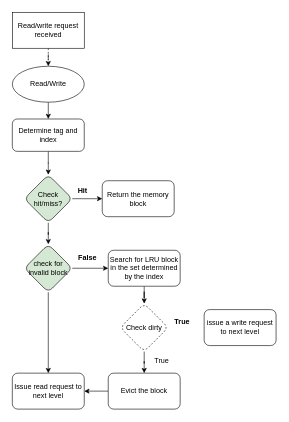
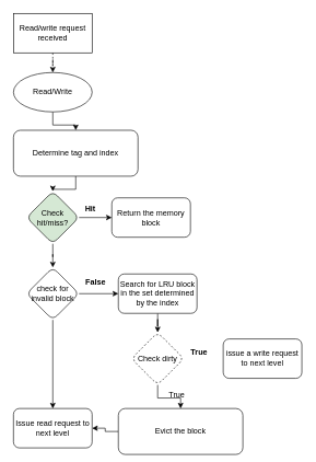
- <mxCell id="18" value="Determine tag and index" style="rounded=1;whiteSpace=wrap;html=1;" vertex="1" parent="1"><mxGeometry x="20" y="198" width="120" height="54" as="geometry" /></mxCell>
+ <mxCell id="18" value="Determine tag and index" style="rounded=1;whiteSpace=wrap;html=1;" vertex="1" parent="1"><mxGeometry x="20" y="198" width="190" height="70" as="geometry" /></mxCell>
- <mxCell id="13" value="check for invalid block" style="rhombus;whiteSpace=wrap;html=1;rounded=1;fillColor=#d5e8d4;" vertex="1" parent="1"><mxGeometry x="40" y="407" width="80" height="80" as="geometry" /></mxCell>
+ <mxCell id="13" value="check for invalid block" style="rhombus;whiteSpace=wrap;html=1;rounded=1;" vertex="1" parent="1"><mxGeometry x="40" y="407" width="80" height="80" as="geometry" /></mxCell>
- <mxCell id="22" value="Evict the block" style="whiteSpace=wrap;html=1;rounded=1;" vertex="1" parent="1"><mxGeometry x="180" y="622" width="120" height="60" as="geometry" /></mxCell>
+ <mxCell id="22" value="Evict the block" style="whiteSpace=wrap;html=1;rounded=1;" vertex="1" parent="1"><mxGeometry x="180" y="622" width="190" height="70" as="geometry" /></mxCell>
